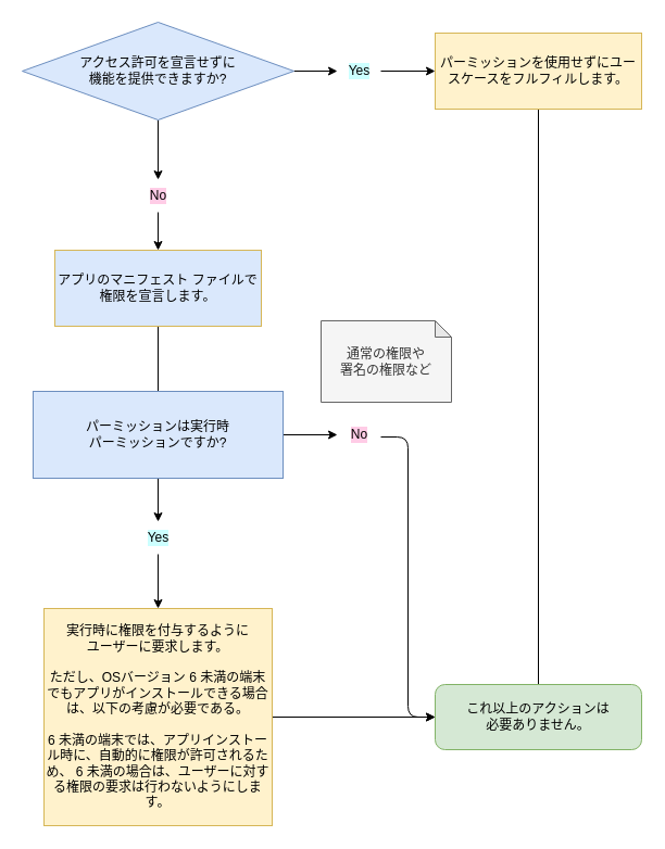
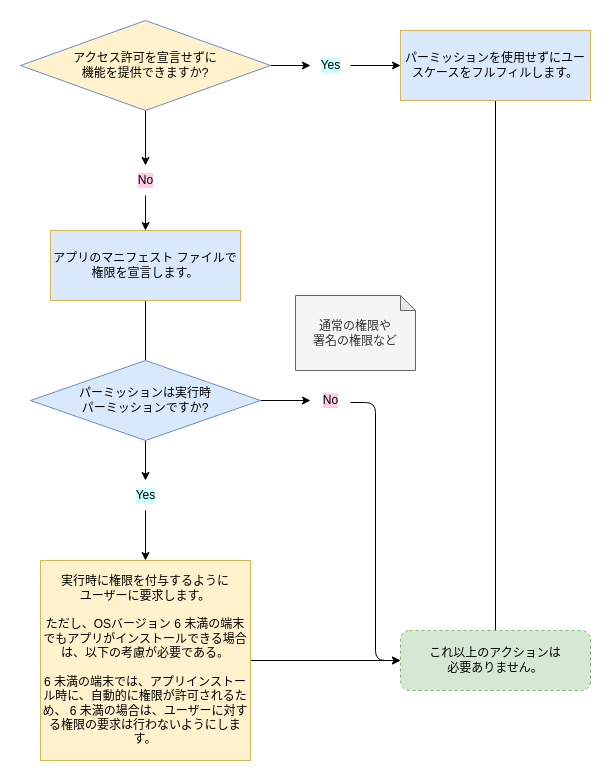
- <mxCell id="5" value="アクセス許可を宣言せずに&lt;br&gt;機能を提供できますか?" style="rhombus;whiteSpace=wrap;html=1;fillColor=#dae8fc;strokeColor=#6c8ebf;" parent="1" vertex="1"><mxGeometry x="20" y="20" width="250" height="90" as="geometry" /></mxCell>
+ <mxCell id="5" value="アクセス許可を宣言せずに&lt;br&gt;機能を提供できますか?" style="rhombus;whiteSpace=wrap;html=1;fillColor=#fff2cc;strokeColor=#6c8ebf;" parent="1" vertex="1"><mxGeometry x="20" y="20" width="250" height="90" as="geometry" /></mxCell>
- <mxCell id="7" value="パーミッションを使用せずにユースケースをフルフィルします。" style="rounded=0;whiteSpace=wrap;html=1;fillColor=#fff2cc;strokeColor=#d6b656;" parent="1" vertex="1"><mxGeometry x="400" y="30" width="190" height="70" as="geometry" /></mxCell>
+ <mxCell id="7" value="パーミッションを使用せずにユースケースをフルフィルします。" style="rounded=0;whiteSpace=wrap;html=1;fillColor=#dae8fc;strokeColor=#d6b656;" parent="1" vertex="1"><mxGeometry x="400" y="30" width="190" height="70" as="geometry" /></mxCell>
- <mxCell id="13" value="パーミッションは実行時&lt;br&gt;パーミッションですか?" style="whiteSpace=wrap;html=1;fillColor=#dae8fc;strokeColor=#6c8ebf;rounded=0;" parent="1" vertex="1"><mxGeometry x="30" y="360" width="230" height="80" as="geometry" /></mxCell>
+ <mxCell id="13" value="パーミッションは実行時&lt;br&gt;パーミッションですか?" style="rhombus;whiteSpace=wrap;html=1;fillColor=#dae8fc;strokeColor=#6c8ebf;" parent="1" vertex="1"><mxGeometry x="30" y="360" width="230" height="80" as="geometry" /></mxCell>
- <mxCell id="16" value="これ以上のアクションは&lt;br&gt;必要ありません。" style="rounded=1;whiteSpace=wrap;html=1;fillColor=#d5e8d4;strokeColor=#82b366;" parent="1" vertex="1"><mxGeometry x="400" y="630" width="190" height="60" as="geometry" /></mxCell>
+ <mxCell id="16" value="これ以上のアクションは&lt;br&gt;必要ありません。" style="rounded=1;whiteSpace=wrap;html=1;fillColor=#d5e8d4;strokeColor=#82b366;dashed=1;" parent="1" vertex="1"><mxGeometry x="400" y="630" width="190" height="60" as="geometry" /></mxCell>
